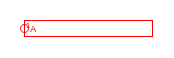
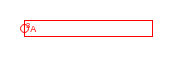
- <mxCell id="2" value="&lt;font style=&quot;font-size: 9px;&quot;&gt;&lt;sup&gt;1&lt;/sup&gt;A&lt;/font&gt;" style="rounded=0;whiteSpace=wrap;html=1;fillColor=none;strokeColor=#FF0000;fontColor=#FF0000;align=left;" vertex="1" parent="1"><mxGeometry x="24" y="20" width="128" height="16" as="geometry" /></mxCell>
+ <mxCell id="2" value="&lt;font style=&quot;font-size: 9px;&quot;&gt;&lt;sup&gt;3&lt;/sup&gt;A&lt;/font&gt;" style="rounded=0;whiteSpace=wrap;html=1;fillColor=none;strokeColor=#FF0000;fontColor=#FF0000;align=left;" vertex="1" parent="1"><mxGeometry x="24" y="20" width="128" height="16" as="geometry" /></mxCell>
